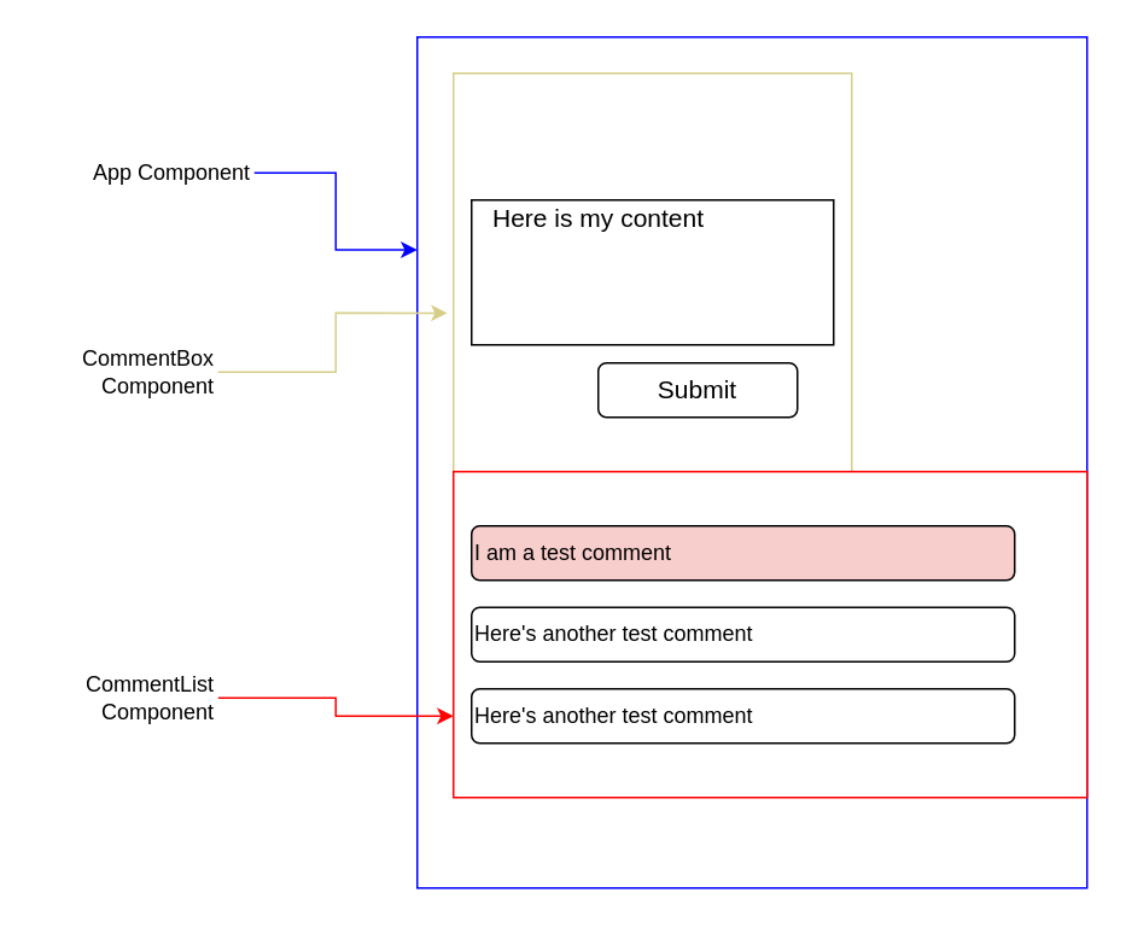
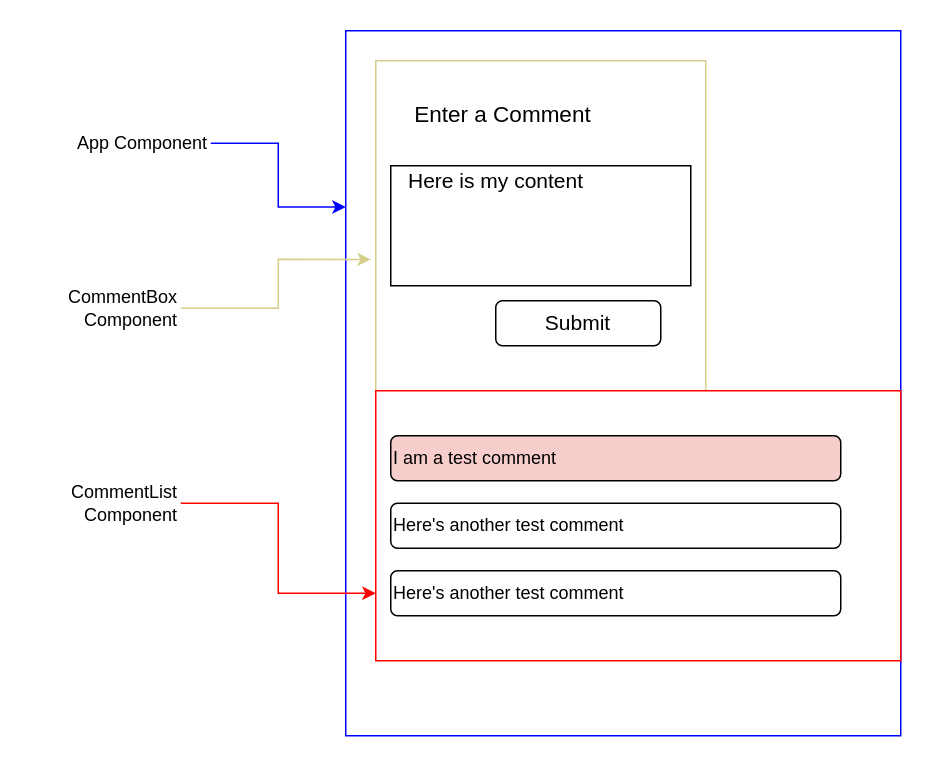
+ <mxCell id="4" value="&lt;font style=&quot;font-size: 15px&quot;&gt;Enter a Comment&lt;/font&gt;" style="text;html=1;strokeColor=none;fillColor=none;align=center;verticalAlign=middle;whiteSpace=wrap;rounded=0;" vertex="1" parent="1"><mxGeometry x="260" y="60" width="150" height="30" as="geometry" /></mxCell>
- <mxCell id="17" value="CommentList Component " style="text;html=1;strokeColor=none;fillColor=none;align=right;verticalAlign=middle;whiteSpace=wrap;rounded=0;" vertex="1" parent="1"><mxGeometry x="20" y="360" width="100" height="50" as="geometry" /></mxCell>
+ <mxCell id="17" value="CommentList Component " style="text;html=1;strokeColor=none;fillColor=none;align=right;verticalAlign=middle;whiteSpace=wrap;rounded=0;" vertex="1" parent="1"><mxGeometry x="20" y="310" width="100" height="50" as="geometry" /></mxCell>
